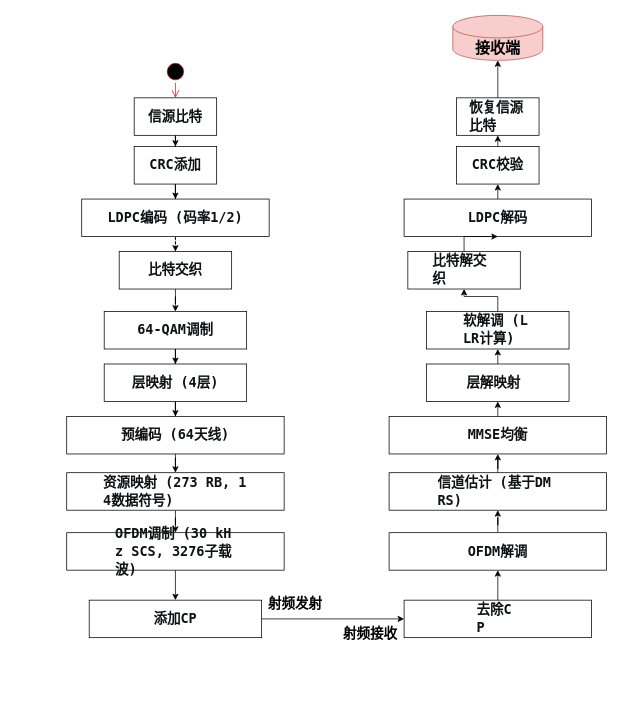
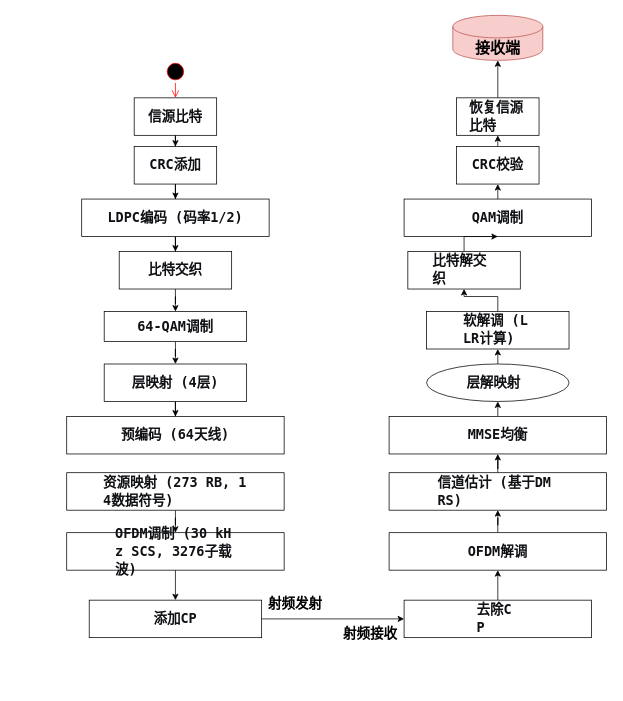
- <mxCell id="34" value="&lt;pre style=&quot;font-variant-numeric: normal; font-variant-east-asian: normal; font-variant-alternates: normal; font-size-adjust: none; font-kerning: auto; font-optical-sizing: auto; font-feature-settings: normal; font-variation-settings: normal; font-variant-position: normal; font-variant-emoji: normal; font-stretch: normal; line-height: 22px; font-family: Menlo, Monaco, Consolas, &amp;quot;Cascadia Mono&amp;quot;, &amp;quot;Ubuntu Mono&amp;quot;, &amp;quot;DejaVu Sans Mono&amp;quot;, &amp;quot;Liberation Mono&amp;quot;, &amp;quot;JetBrains Mono&amp;quot;, &amp;quot;Fira Code&amp;quot;, Cousine, &amp;quot;Roboto Mono&amp;quot;, &amp;quot;Courier New&amp;quot;, Courier, sans-serif, system-ui; overflow: auto; text-wrap-mode: wrap; word-break: break-all; padding: 16px; color: rgb(15, 17, 21); text-align: start; margin: 0px !important;&quot;&gt;&lt;pre style=&quot;font-variant-numeric: normal; font-variant-east-asian: normal; font-variant-alternates: normal; font-size-adjust: none; font-kerning: auto; font-optical-sizing: auto; font-feature-settings: normal; font-variation-settings: normal; font-variant-position: normal; font-variant-emoji: normal; font-stretch: normal; line-height: 22px; font-family: Menlo, Monaco, Consolas, &amp;quot;Cascadia Mono&amp;quot;, &amp;quot;Ubuntu Mono&amp;quot;, &amp;quot;DejaVu Sans Mono&amp;quot;, &amp;quot;Liberation Mono&amp;quot;, &amp;quot;JetBrains Mono&amp;quot;, &amp;quot;Fira Code&amp;quot;, Cousine, &amp;quot;Roboto Mono&amp;quot;, &amp;quot;Courier New&amp;quot;, Courier, sans-serif, system-ui; overflow: auto; text-wrap-mode: wrap; word-break: break-all; padding: 16px; margin: 0px !important;&quot;&gt;&lt;font style=&quot;font-size: 18px;&quot;&gt;&lt;b style=&quot;&quot;&gt;LDPC解码&lt;/b&gt;&lt;/font&gt;&lt;/pre&gt;&lt;/pre&gt;" style="html=1;whiteSpace=wrap;" vertex="1" parent="1"><mxGeometry x="470" y="265" width="250" height="50" as="geometry" /></mxCell>
+ <mxCell id="34" value="&lt;pre style=&quot;font-variant-numeric: normal; font-variant-east-asian: normal; font-variant-alternates: normal; font-size-adjust: none; font-kerning: auto; font-optical-sizing: auto; font-feature-settings: normal; font-variation-settings: normal; font-variant-position: normal; font-variant-emoji: normal; font-stretch: normal; line-height: 22px; font-family: Menlo, Monaco, Consolas, &amp;quot;Cascadia Mono&amp;quot;, &amp;quot;Ubuntu Mono&amp;quot;, &amp;quot;DejaVu Sans Mono&amp;quot;, &amp;quot;Liberation Mono&amp;quot;, &amp;quot;JetBrains Mono&amp;quot;, &amp;quot;Fira Code&amp;quot;, Cousine, &amp;quot;Roboto Mono&amp;quot;, &amp;quot;Courier New&amp;quot;, Courier, sans-serif, system-ui; overflow: auto; text-wrap-mode: wrap; word-break: break-all; padding: 16px; color: rgb(15, 17, 21); text-align: start; margin: 0px !important;&quot;&gt;&lt;pre style=&quot;font-variant-numeric: normal; font-variant-east-asian: normal; font-variant-alternates: normal; font-size-adjust: none; font-kerning: auto; font-optical-sizing: auto; font-feature-settings: normal; font-variation-settings: normal; font-variant-position: normal; font-variant-emoji: normal; font-stretch: normal; line-height: 22px; font-family: Menlo, Monaco, Consolas, &amp;quot;Cascadia Mono&amp;quot;, &amp;quot;Ubuntu Mono&amp;quot;, &amp;quot;DejaVu Sans Mono&amp;quot;, &amp;quot;Liberation Mono&amp;quot;, &amp;quot;JetBrains Mono&amp;quot;, &amp;quot;Fira Code&amp;quot;, Cousine, &amp;quot;Roboto Mono&amp;quot;, &amp;quot;Courier New&amp;quot;, Courier, sans-serif, system-ui; overflow: auto; text-wrap-mode: wrap; word-break: break-all; padding: 16px; margin: 0px !important;&quot;&gt;&lt;font style=&quot;font-size: 18px;&quot;&gt;&lt;b style=&quot;&quot;&gt;QAM调制&lt;/b&gt;&lt;/font&gt;&lt;/pre&gt;&lt;/pre&gt;" style="html=1;whiteSpace=wrap;" vertex="1" parent="1"><mxGeometry x="470" y="265" width="250" height="50" as="geometry" /></mxCell>
- <mxCell id="9" value="" style="edgeStyle=orthogonalEdgeStyle;rounded=0;orthogonalLoop=1;jettySize=auto;html=1;dashed=1;" edge="1" parent="1" source="10" target="12"><mxGeometry relative="1" as="geometry" /></mxCell>
+ <mxCell id="9" value="" style="edgeStyle=orthogonalEdgeStyle;rounded=0;orthogonalLoop=1;jettySize=auto;html=1;" edge="1" parent="1" source="10" target="12"><mxGeometry relative="1" as="geometry" /></mxCell>
- <mxCell id="14" value="&lt;pre style=&quot;font-variant-numeric: normal; font-variant-east-asian: normal; font-variant-alternates: normal; font-size-adjust: none; font-kerning: auto; font-optical-sizing: auto; font-feature-settings: normal; font-variation-settings: normal; font-variant-position: normal; font-variant-emoji: normal; font-stretch: normal; line-height: 22px; font-family: Menlo, Monaco, Consolas, &amp;quot;Cascadia Mono&amp;quot;, &amp;quot;Ubuntu Mono&amp;quot;, &amp;quot;DejaVu Sans Mono&amp;quot;, &amp;quot;Liberation Mono&amp;quot;, &amp;quot;JetBrains Mono&amp;quot;, &amp;quot;Fira Code&amp;quot;, Cousine, &amp;quot;Roboto Mono&amp;quot;, &amp;quot;Courier New&amp;quot;, Courier, sans-serif, system-ui; overflow: auto; text-wrap-mode: wrap; word-break: break-all; padding: 16px; color: rgb(15, 17, 21); text-align: start; margin: 0px !important;&quot;&gt;&lt;pre style=&quot;font-variant-numeric: normal; font-variant-east-asian: normal; font-variant-alternates: normal; font-size-adjust: none; font-kerning: auto; font-optical-sizing: auto; font-feature-settings: normal; font-variation-settings: normal; font-variant-position: normal; font-variant-emoji: normal; font-stretch: normal; line-height: 22px; font-family: Menlo, Monaco, Consolas, &amp;quot;Cascadia Mono&amp;quot;, &amp;quot;Ubuntu Mono&amp;quot;, &amp;quot;DejaVu Sans Mono&amp;quot;, &amp;quot;Liberation Mono&amp;quot;, &amp;quot;JetBrains Mono&amp;quot;, &amp;quot;Fira Code&amp;quot;, Cousine, &amp;quot;Roboto Mono&amp;quot;, &amp;quot;Courier New&amp;quot;, Courier, sans-serif, system-ui; overflow: auto; text-wrap-mode: wrap; word-break: break-all; padding: 16px; margin: 0px !important;&quot;&gt;&lt;font style=&quot;font-size: 18px;&quot;&gt;&lt;b&gt;64-QAM调制&lt;/b&gt;&lt;/font&gt;&lt;/pre&gt;&lt;/pre&gt;" style="html=1;whiteSpace=wrap;" vertex="1" parent="1"><mxGeometry x="70" y="415" width="190" height="50" as="geometry" /></mxCell>
+ <mxCell id="14" value="&lt;pre style=&quot;font-variant-numeric: normal; font-variant-east-asian: normal; font-variant-alternates: normal; font-size-adjust: none; font-kerning: auto; font-optical-sizing: auto; font-feature-settings: normal; font-variation-settings: normal; font-variant-position: normal; font-variant-emoji: normal; font-stretch: normal; line-height: 22px; font-family: Menlo, Monaco, Consolas, &amp;quot;Cascadia Mono&amp;quot;, &amp;quot;Ubuntu Mono&amp;quot;, &amp;quot;DejaVu Sans Mono&amp;quot;, &amp;quot;Liberation Mono&amp;quot;, &amp;quot;JetBrains Mono&amp;quot;, &amp;quot;Fira Code&amp;quot;, Cousine, &amp;quot;Roboto Mono&amp;quot;, &amp;quot;Courier New&amp;quot;, Courier, sans-serif, system-ui; overflow: auto; text-wrap-mode: wrap; word-break: break-all; padding: 16px; color: rgb(15, 17, 21); text-align: start; margin: 0px !important;&quot;&gt;&lt;pre style=&quot;font-variant-numeric: normal; font-variant-east-asian: normal; font-variant-alternates: normal; font-size-adjust: none; font-kerning: auto; font-optical-sizing: auto; font-feature-settings: normal; font-variation-settings: normal; font-variant-position: normal; font-variant-emoji: normal; font-stretch: normal; line-height: 22px; font-family: Menlo, Monaco, Consolas, &amp;quot;Cascadia Mono&amp;quot;, &amp;quot;Ubuntu Mono&amp;quot;, &amp;quot;DejaVu Sans Mono&amp;quot;, &amp;quot;Liberation Mono&amp;quot;, &amp;quot;JetBrains Mono&amp;quot;, &amp;quot;Fira Code&amp;quot;, Cousine, &amp;quot;Roboto Mono&amp;quot;, &amp;quot;Courier New&amp;quot;, Courier, sans-serif, system-ui; overflow: auto; text-wrap-mode: wrap; word-break: break-all; padding: 16px; margin: 0px !important;&quot;&gt;&lt;font style=&quot;font-size: 18px;&quot;&gt;&lt;b&gt;64-QAM调制&lt;/b&gt;&lt;/font&gt;&lt;/pre&gt;&lt;/pre&gt;" style="html=1;whiteSpace=wrap;" vertex="1" parent="1"><mxGeometry x="70" y="415" width="190" height="40" as="geometry" /></mxCell>
- <mxCell id="40" value="&lt;pre style=&quot;font-variant-numeric: normal; font-variant-east-asian: normal; font-variant-alternates: normal; font-size-adjust: none; font-kerning: auto; font-optical-sizing: auto; font-feature-settings: normal; font-variation-settings: normal; font-variant-position: normal; font-variant-emoji: normal; font-stretch: normal; line-height: 22px; font-family: Menlo, Monaco, Consolas, &amp;quot;Cascadia Mono&amp;quot;, &amp;quot;Ubuntu Mono&amp;quot;, &amp;quot;DejaVu Sans Mono&amp;quot;, &amp;quot;Liberation Mono&amp;quot;, &amp;quot;JetBrains Mono&amp;quot;, &amp;quot;Fira Code&amp;quot;, Cousine, &amp;quot;Roboto Mono&amp;quot;, &amp;quot;Courier New&amp;quot;, Courier, sans-serif, system-ui; overflow: auto; text-wrap-mode: wrap; word-break: break-all; padding: 16px; color: rgb(15, 17, 21); text-align: start; margin: 0px !important;&quot;&gt;&lt;pre style=&quot;font-variant-numeric: normal; font-variant-east-asian: normal; font-variant-alternates: normal; font-size-adjust: none; font-kerning: auto; font-optical-sizing: auto; font-feature-settings: normal; font-variation-settings: normal; font-variant-position: normal; font-variant-emoji: normal; font-stretch: normal; line-height: 22px; font-family: Menlo, Monaco, Consolas, &amp;quot;Cascadia Mono&amp;quot;, &amp;quot;Ubuntu Mono&amp;quot;, &amp;quot;DejaVu Sans Mono&amp;quot;, &amp;quot;Liberation Mono&amp;quot;, &amp;quot;JetBrains Mono&amp;quot;, &amp;quot;Fira Code&amp;quot;, Cousine, &amp;quot;Roboto Mono&amp;quot;, &amp;quot;Courier New&amp;quot;, Courier, sans-serif, system-ui; overflow: auto; text-wrap-mode: wrap; word-break: break-all; padding: 16px; margin: 0px !important;&quot;&gt;&lt;font style=&quot;font-size: 18px;&quot;&gt;&lt;b&gt;层解映射 &lt;/b&gt;&lt;/font&gt;&lt;/pre&gt;&lt;/pre&gt;" style="html=1;whiteSpace=wrap;" vertex="1" parent="1"><mxGeometry x="500" y="485" width="190" height="50" as="geometry" /></mxCell>
+ <mxCell id="40" value="&lt;pre style=&quot;font-variant-numeric: normal; font-variant-east-asian: normal; font-variant-alternates: normal; font-size-adjust: none; font-kerning: auto; font-optical-sizing: auto; font-feature-settings: normal; font-variation-settings: normal; font-variant-position: normal; font-variant-emoji: normal; font-stretch: normal; line-height: 22px; font-family: Menlo, Monaco, Consolas, &amp;quot;Cascadia Mono&amp;quot;, &amp;quot;Ubuntu Mono&amp;quot;, &amp;quot;DejaVu Sans Mono&amp;quot;, &amp;quot;Liberation Mono&amp;quot;, &amp;quot;JetBrains Mono&amp;quot;, &amp;quot;Fira Code&amp;quot;, Cousine, &amp;quot;Roboto Mono&amp;quot;, &amp;quot;Courier New&amp;quot;, Courier, sans-serif, system-ui; overflow: auto; text-wrap-mode: wrap; word-break: break-all; padding: 16px; color: rgb(15, 17, 21); text-align: start; margin: 0px !important;&quot;&gt;&lt;pre style=&quot;font-variant-numeric: normal; font-variant-east-asian: normal; font-variant-alternates: normal; font-size-adjust: none; font-kerning: auto; font-optical-sizing: auto; font-feature-settings: normal; font-variation-settings: normal; font-variant-position: normal; font-variant-emoji: normal; font-stretch: normal; line-height: 22px; font-family: Menlo, Monaco, Consolas, &amp;quot;Cascadia Mono&amp;quot;, &amp;quot;Ubuntu Mono&amp;quot;, &amp;quot;DejaVu Sans Mono&amp;quot;, &amp;quot;Liberation Mono&amp;quot;, &amp;quot;JetBrains Mono&amp;quot;, &amp;quot;Fira Code&amp;quot;, Cousine, &amp;quot;Roboto Mono&amp;quot;, &amp;quot;Courier New&amp;quot;, Courier, sans-serif, system-ui; overflow: auto; text-wrap-mode: wrap; word-break: break-all; padding: 16px; margin: 0px !important;&quot;&gt;&lt;font style=&quot;font-size: 18px;&quot;&gt;&lt;b&gt;层解映射 &lt;/b&gt;&lt;/font&gt;&lt;/pre&gt;&lt;/pre&gt;" style="ellipse;html=1;whiteSpace=wrap;" vertex="1" parent="1"><mxGeometry x="500" y="485" width="190" height="50" as="geometry" /></mxCell>
- <mxCell id="17" value="" style="edgeStyle=orthogonalEdgeStyle;rounded=0;orthogonalLoop=1;jettySize=auto;html=1;" edge="1" parent="1" source="18" target="20"><mxGeometry relative="1" as="geometry" /></mxCell>
